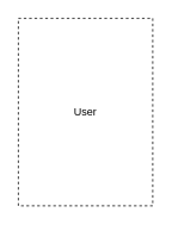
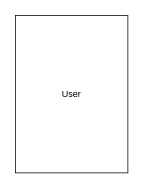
- <mxCell id="2" value="User" style="rounded=0;whiteSpace=wrap;html=1;dashed=1;" vertex="1" parent="1"><mxGeometry x="20" y="20" width="150" height="210" as="geometry" /></mxCell>
+ <mxCell id="2" value="User" style="rounded=0;whiteSpace=wrap;html=1;" vertex="1" parent="1"><mxGeometry x="20" y="20" width="150" height="210" as="geometry" /></mxCell>
